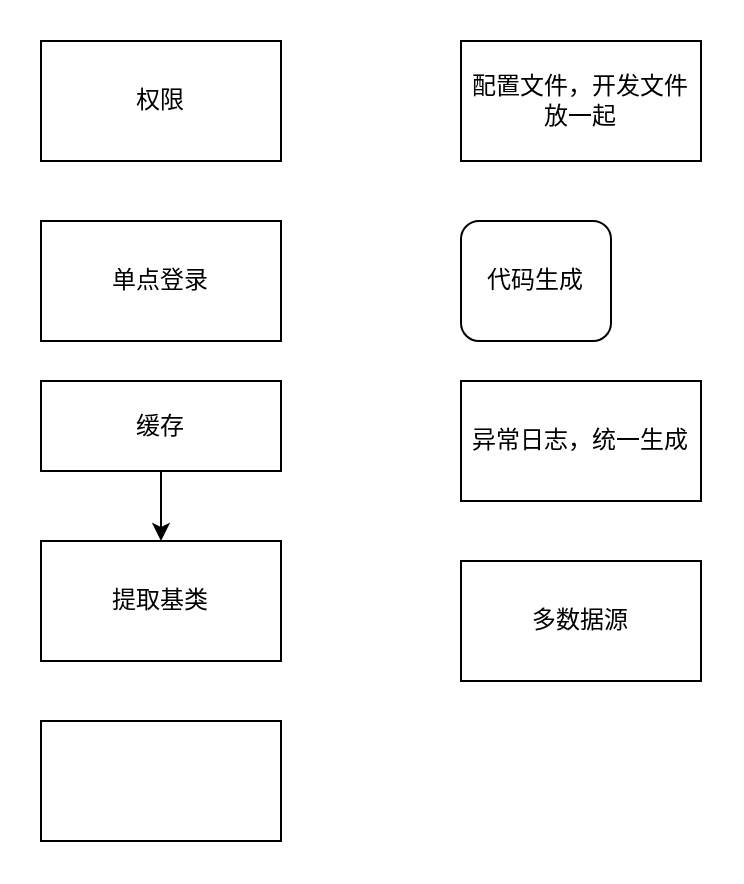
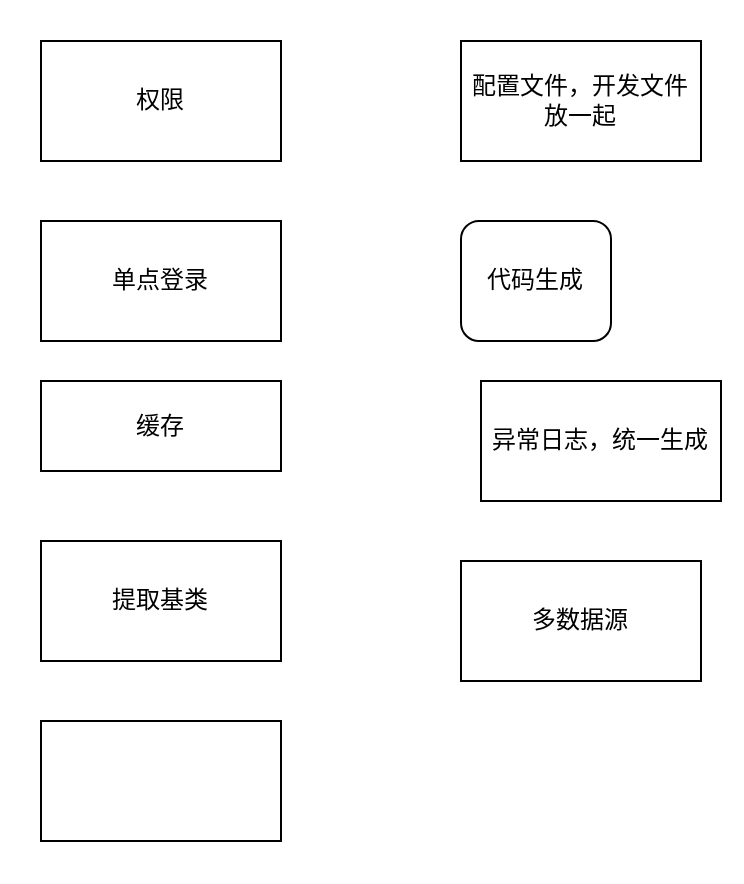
- <mxCell id="9" value="异常日志，统一生成" style="rounded=0;whiteSpace=wrap;html=1;" vertex="1" parent="1"><mxGeometry x="230" y="190" width="120" height="60" as="geometry" /></mxCell>
+ <mxCell id="9" value="异常日志，统一生成" style="rounded=0;whiteSpace=wrap;html=1;" vertex="1" parent="1"><mxGeometry x="240" y="190" width="120" height="60" as="geometry" /></mxCell>
- <mxCell id="6" value="" style="edgeStyle=orthogonalEdgeStyle;rounded=0;orthogonalLoop=1;jettySize=auto;html=1;" edge="1" parent="1" source="7" target="8"><mxGeometry relative="1" as="geometry" /></mxCell>
